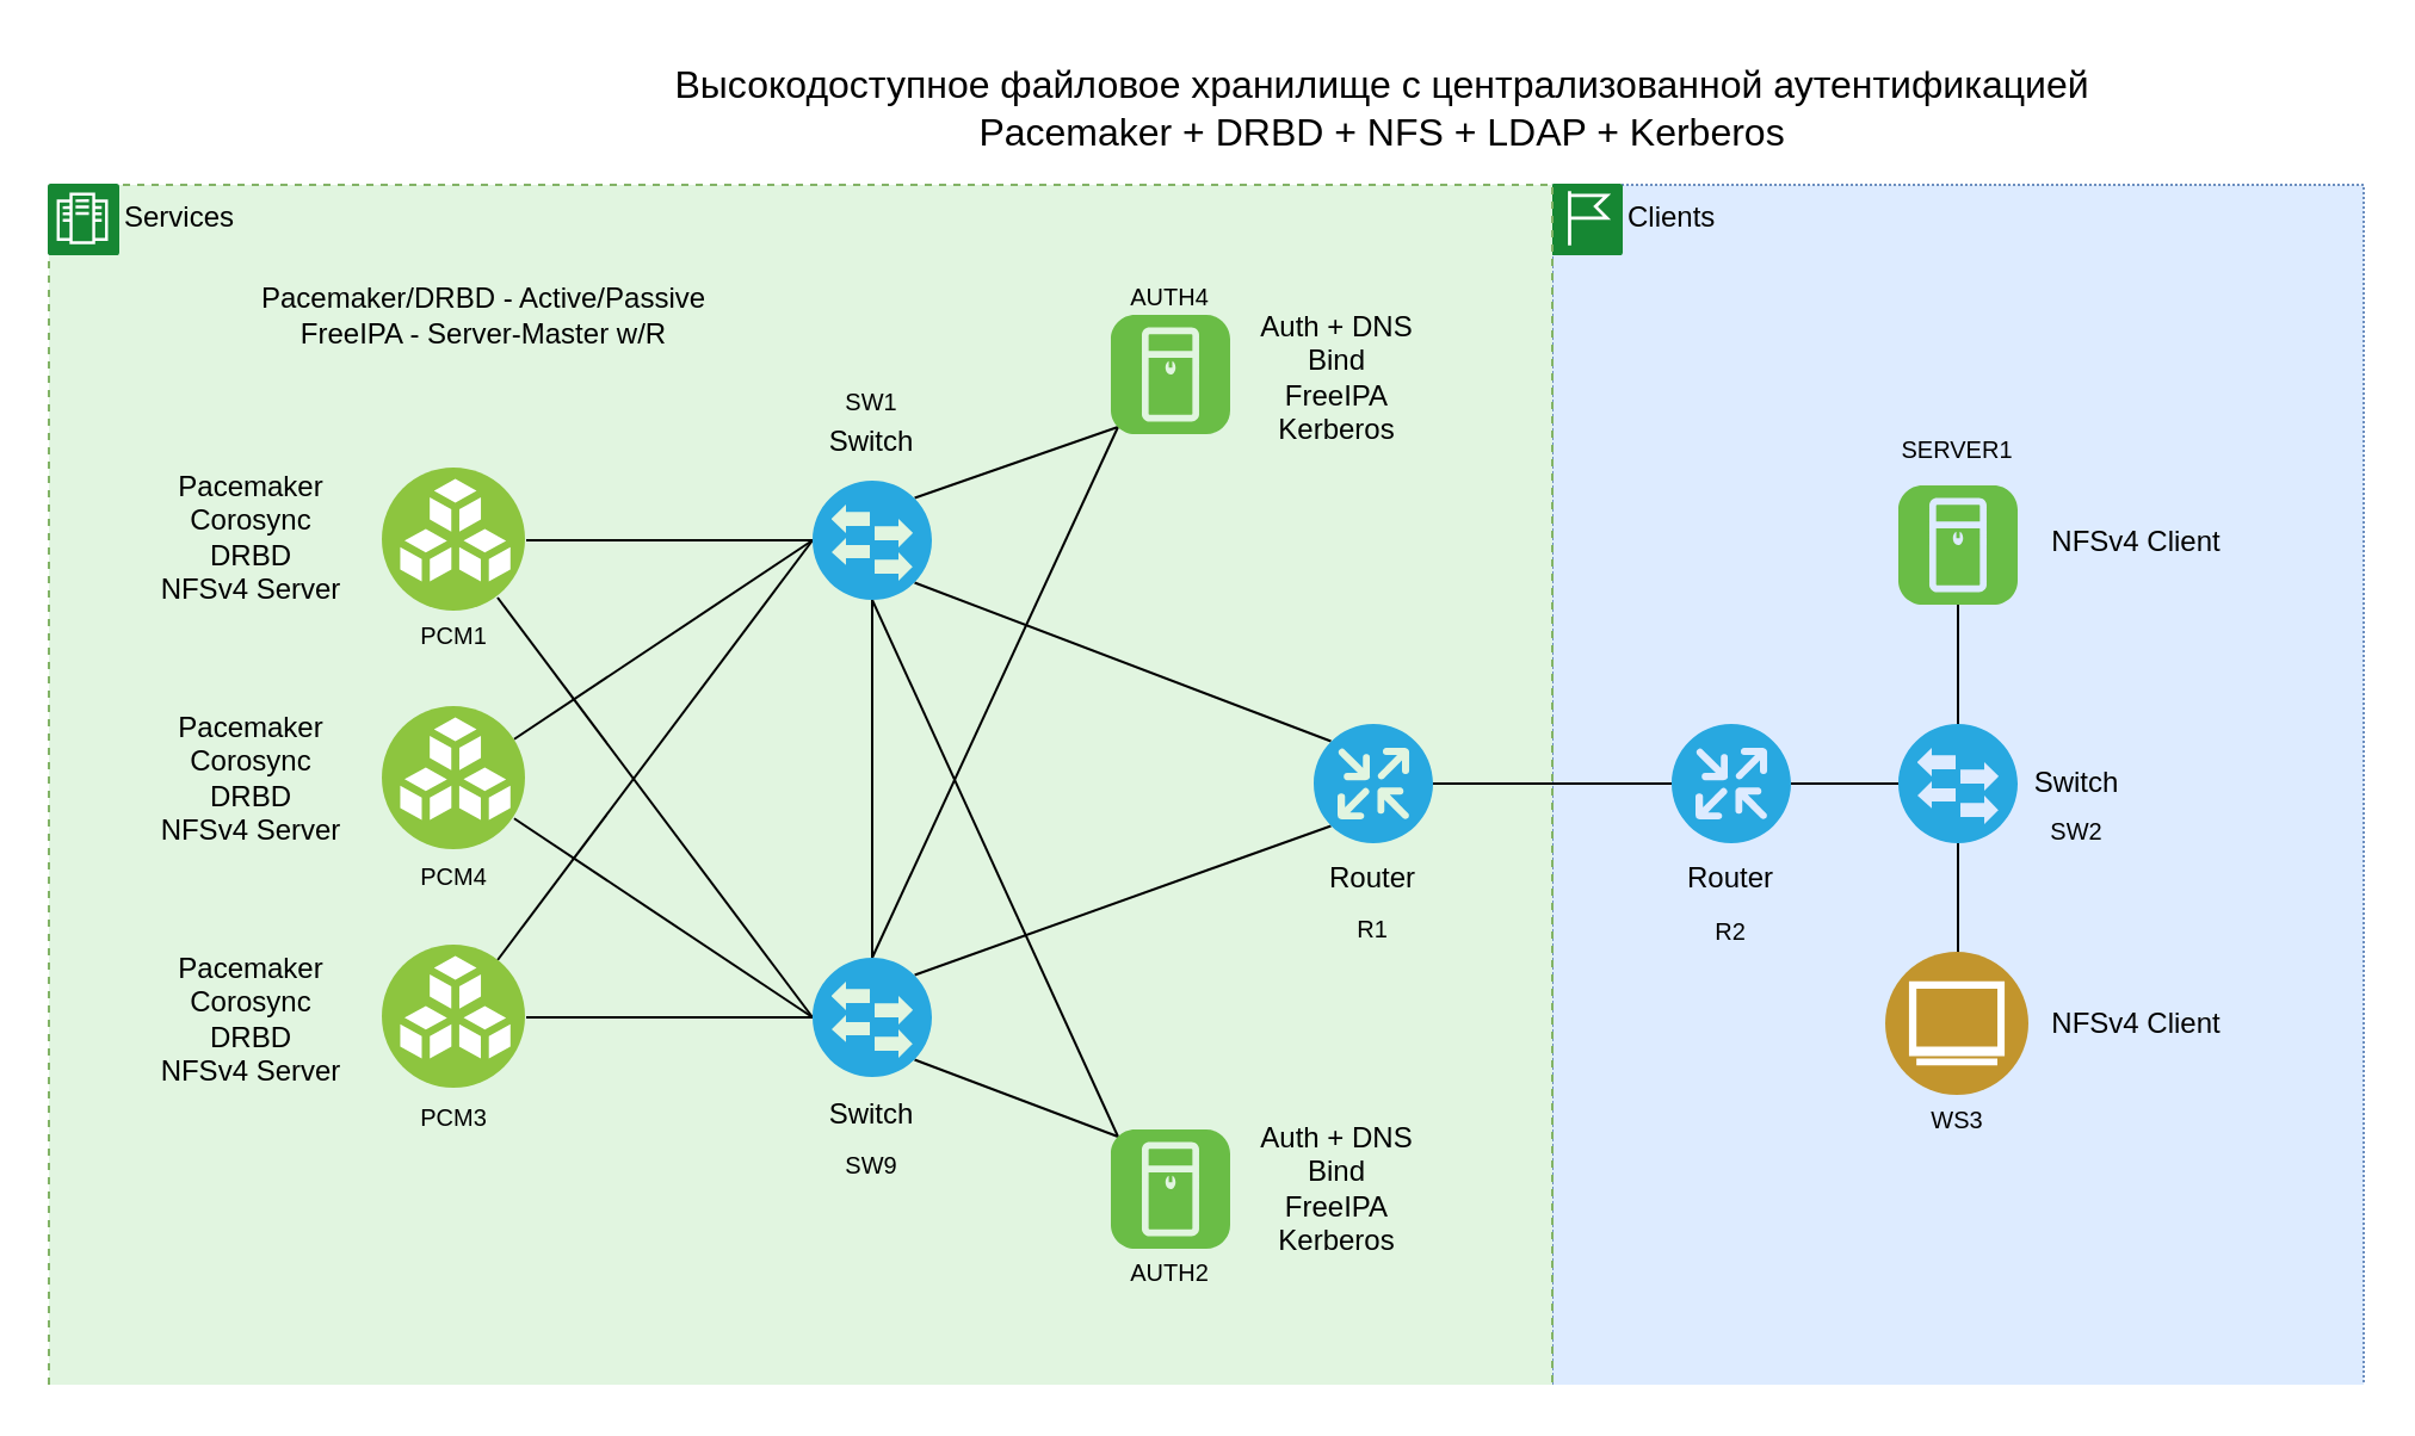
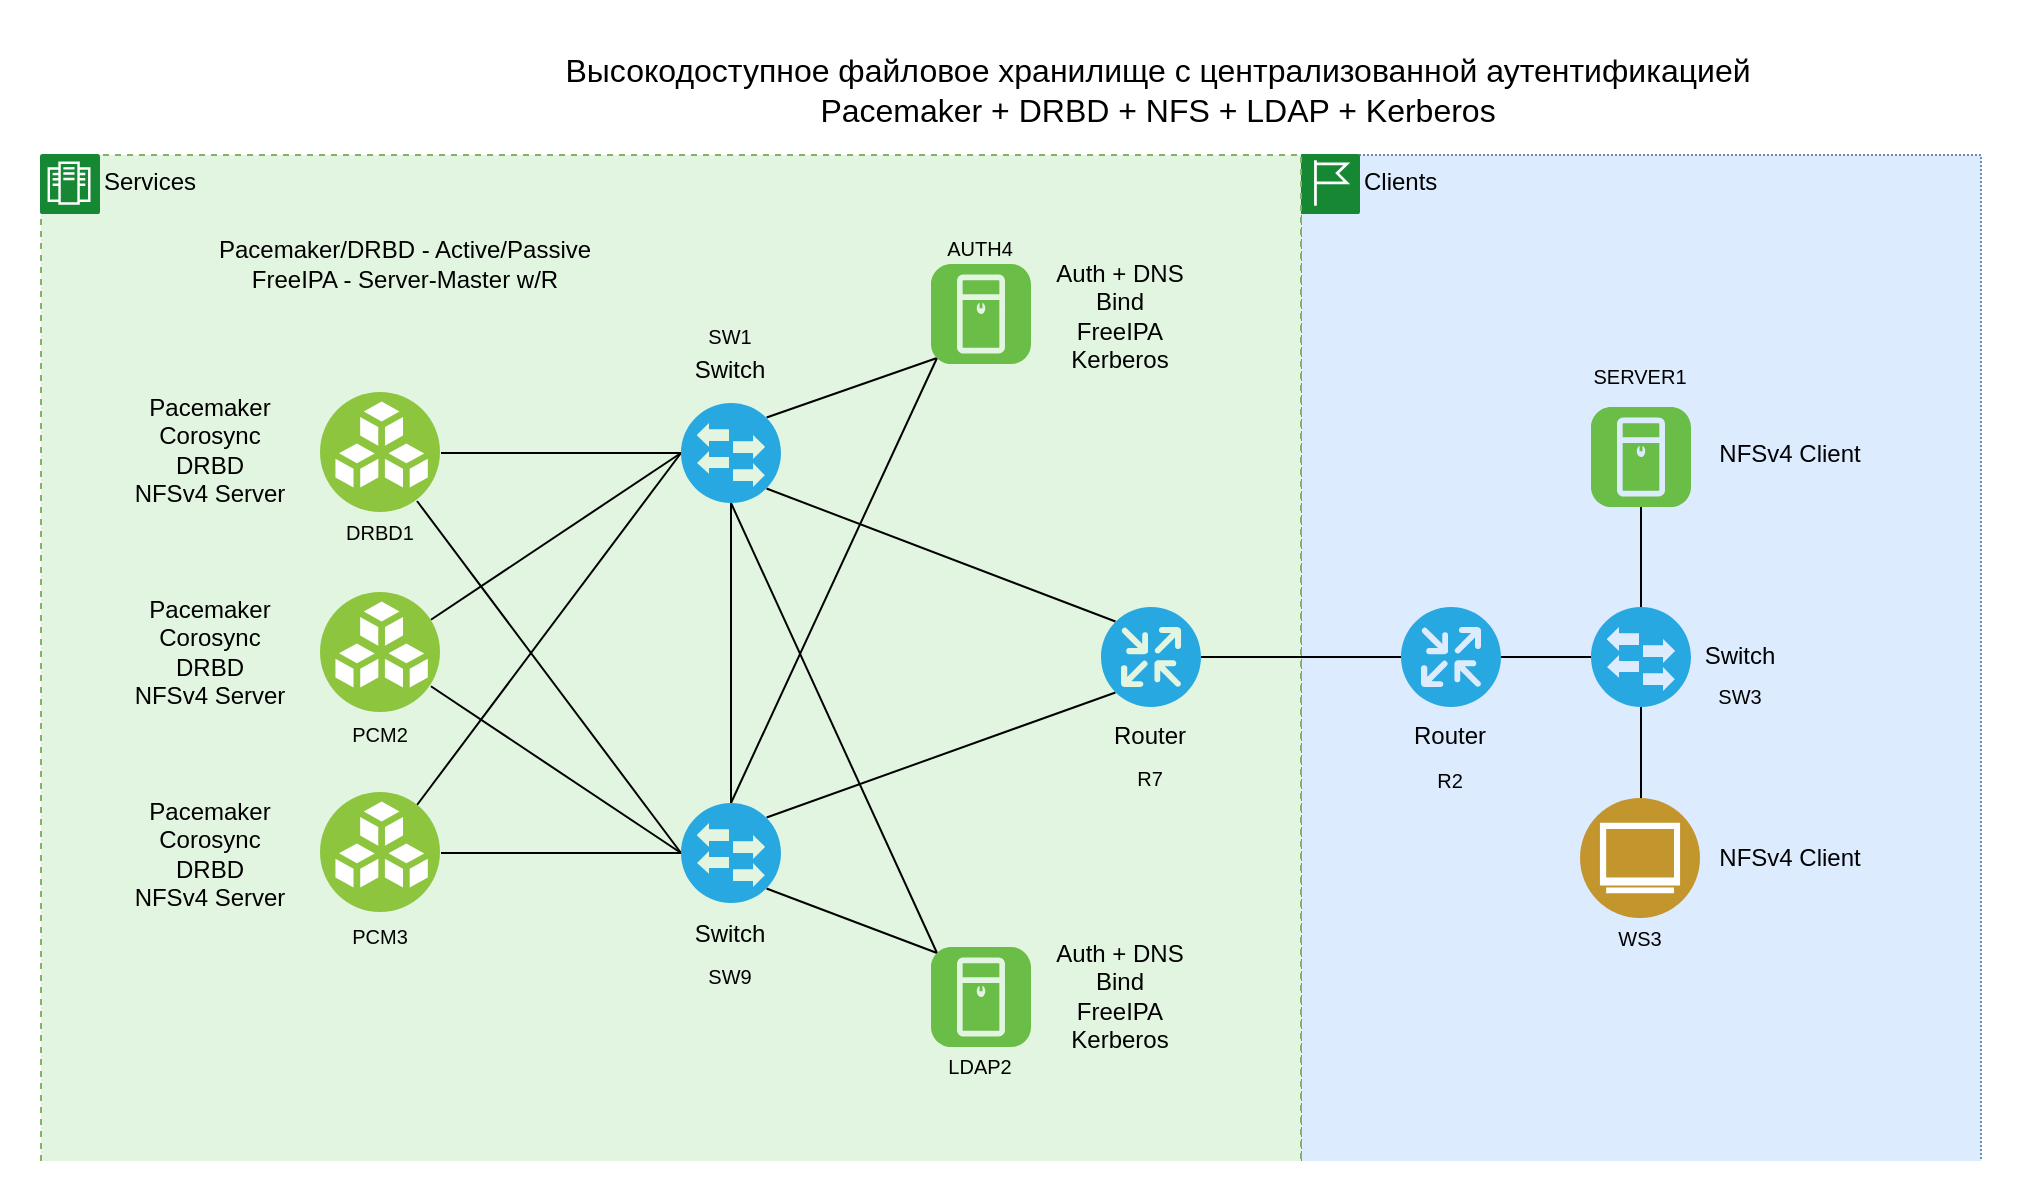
- <mxCell id="59" value="&lt;font style=&quot;font-size: 10px&quot;&gt;PCM1&lt;/font&gt;" style="text;html=1;strokeColor=none;fillColor=none;align=center;verticalAlign=middle;whiteSpace=wrap;rounded=0;labelBackgroundColor=none;fontSize=4;" parent="53" vertex="1"><mxGeometry x="170" y="256" width="40" height="20" as="geometry" /></mxCell>
+ <mxCell id="59" value="&lt;font style=&quot;font-size: 10px&quot;&gt;DRBD1&lt;/font&gt;" style="text;html=1;strokeColor=none;fillColor=none;align=center;verticalAlign=middle;whiteSpace=wrap;rounded=0;labelBackgroundColor=none;fontSize=4;" parent="53" vertex="1"><mxGeometry x="170" y="256" width="40" height="20" as="geometry" /></mxCell>
- <mxCell id="63" value="&lt;font style=&quot;font-size: 10px&quot;&gt;SW2&lt;/font&gt;" style="text;html=1;strokeColor=none;fillColor=none;align=center;verticalAlign=middle;whiteSpace=wrap;rounded=0;labelBackgroundColor=none;fontSize=4;" parent="53" vertex="1"><mxGeometry x="850" y="338" width="40" height="20" as="geometry" /></mxCell>
+ <mxCell id="63" value="&lt;font style=&quot;font-size: 10px&quot;&gt;SW3&lt;/font&gt;" style="text;html=1;strokeColor=none;fillColor=none;align=center;verticalAlign=middle;whiteSpace=wrap;rounded=0;labelBackgroundColor=none;fontSize=4;" parent="53" vertex="1"><mxGeometry x="850" y="338" width="40" height="20" as="geometry" /></mxCell>
- <mxCell id="60" value="&lt;font style=&quot;font-size: 10px&quot;&gt;PCM4&lt;/font&gt;" style="text;html=1;strokeColor=none;fillColor=none;align=center;verticalAlign=middle;whiteSpace=wrap;rounded=0;labelBackgroundColor=none;fontSize=4;" parent="53" vertex="1"><mxGeometry x="170" y="357" width="40" height="20" as="geometry" /></mxCell>
+ <mxCell id="60" value="&lt;font style=&quot;font-size: 10px&quot;&gt;PCM2&lt;/font&gt;" style="text;html=1;strokeColor=none;fillColor=none;align=center;verticalAlign=middle;whiteSpace=wrap;rounded=0;labelBackgroundColor=none;fontSize=4;" parent="53" vertex="1"><mxGeometry x="170" y="357" width="40" height="20" as="geometry" /></mxCell>
- <mxCell id="56" value="&lt;font style=&quot;font-size: 10px&quot;&gt;R1&lt;/font&gt;" style="text;html=1;strokeColor=none;fillColor=none;align=center;verticalAlign=middle;whiteSpace=wrap;rounded=0;labelBackgroundColor=none;fontSize=4;" parent="53" vertex="1"><mxGeometry x="555" y="379" width="40" height="20" as="geometry" /></mxCell>
+ <mxCell id="56" value="&lt;font style=&quot;font-size: 10px&quot;&gt;R7&lt;/font&gt;" style="text;html=1;strokeColor=none;fillColor=none;align=center;verticalAlign=middle;whiteSpace=wrap;rounded=0;labelBackgroundColor=none;fontSize=4;" parent="53" vertex="1"><mxGeometry x="555" y="379" width="40" height="20" as="geometry" /></mxCell>
- <mxCell id="58" value="&lt;font style=&quot;font-size: 10px&quot;&gt;AUTH2&lt;/font&gt;" style="text;html=1;strokeColor=none;fillColor=none;align=center;verticalAlign=middle;whiteSpace=wrap;rounded=0;labelBackgroundColor=none;fontSize=4;" parent="53" vertex="1"><mxGeometry x="470" y="523" width="40" height="20" as="geometry" /></mxCell>
+ <mxCell id="58" value="&lt;font style=&quot;font-size: 10px&quot;&gt;LDAP2&lt;/font&gt;" style="text;html=1;strokeColor=none;fillColor=none;align=center;verticalAlign=middle;whiteSpace=wrap;rounded=0;labelBackgroundColor=none;fontSize=4;" parent="53" vertex="1"><mxGeometry x="470" y="523" width="40" height="20" as="geometry" /></mxCell>
